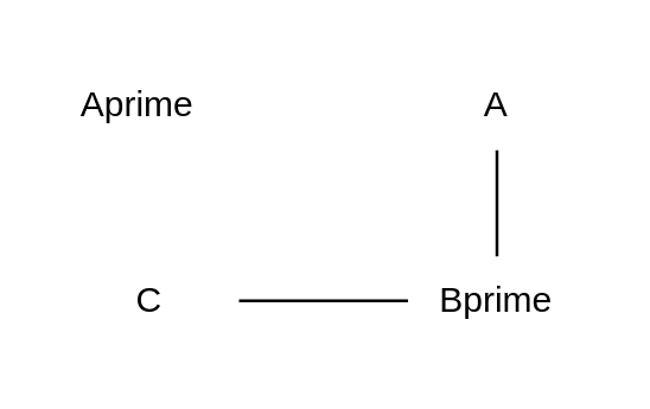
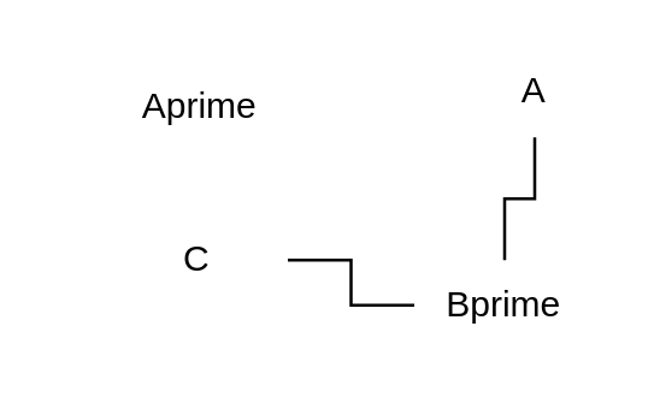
- <mxCell id="7" value="Aprime" style="text;html=1;strokeColor=none;fillColor=none;align=center;verticalAlign=middle;whiteSpace=wrap;rounded=0;" vertex="1" parent="1"><mxGeometry x="16" y="20.2" width="60" height="30" as="geometry" /></mxCell>
+ <mxCell id="7" value="Aprime" style="text;html=1;strokeColor=none;fillColor=none;align=center;verticalAlign=middle;whiteSpace=wrap;rounded=0;" vertex="1" parent="1"><mxGeometry x="36" y="20.2" width="60" height="30" as="geometry" /></mxCell>
- <mxCell id="6" value="A" style="text;html=1;strokeColor=none;fillColor=none;align=center;verticalAlign=middle;whiteSpace=wrap;rounded=0;" vertex="1" parent="1"><mxGeometry x="137" y="20.2" width="60" height="30" as="geometry" /></mxCell>
+ <mxCell id="6" value="A" style="text;html=1;strokeColor=none;fillColor=none;align=center;verticalAlign=middle;whiteSpace=wrap;rounded=0;" vertex="1" parent="1"><mxGeometry x="147" y="15.2" width="60" height="30" as="geometry" /></mxCell>
- <mxCell id="3" value="C" style="text;html=1;strokeColor=none;fillColor=none;align=center;verticalAlign=middle;whiteSpace=wrap;rounded=0;" vertex="1" parent="1"><mxGeometry x="20" y="86" width="60" height="30" as="geometry" /></mxCell>
+ <mxCell id="3" value="C" style="text;html=1;strokeColor=none;fillColor=none;align=center;verticalAlign=middle;whiteSpace=wrap;rounded=0;" vertex="1" parent="1"><mxGeometry x="35" y="71" width="60" height="30" as="geometry" /></mxCell>
